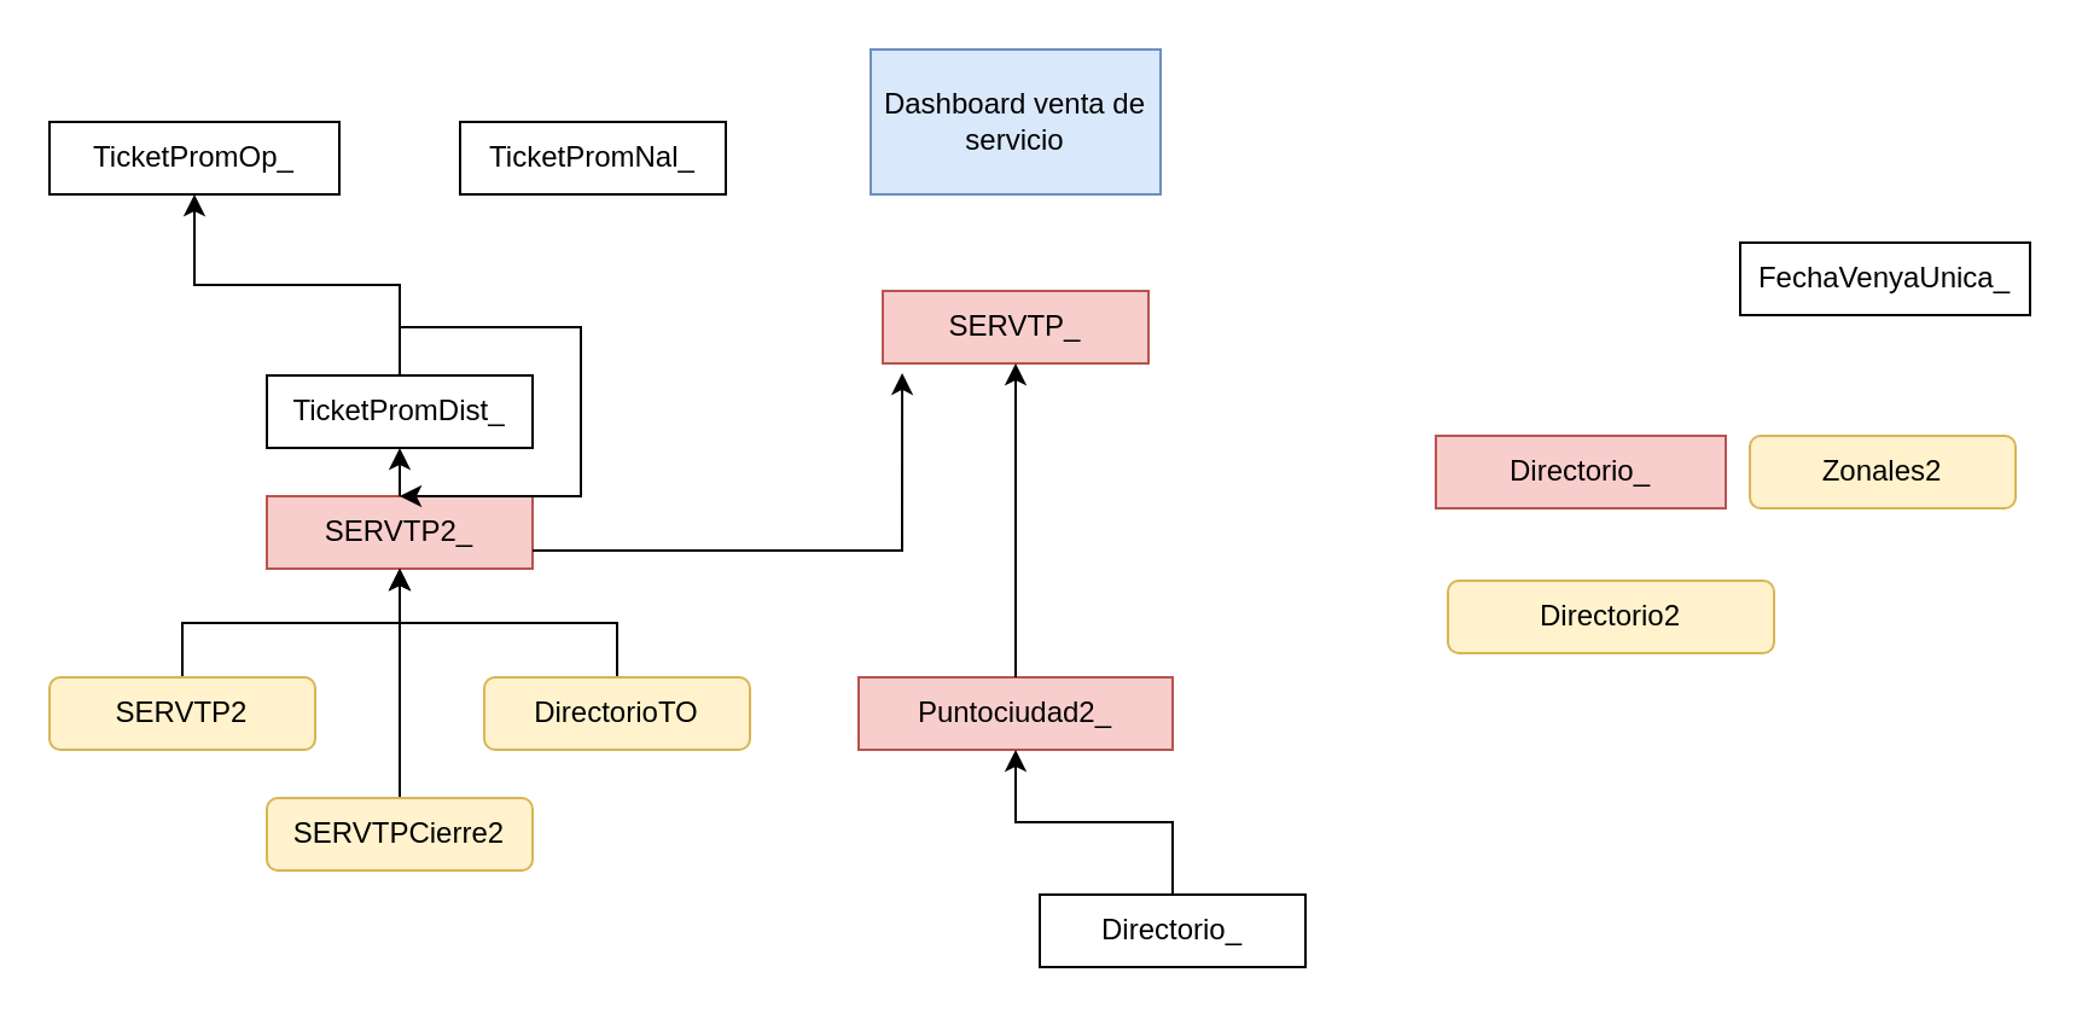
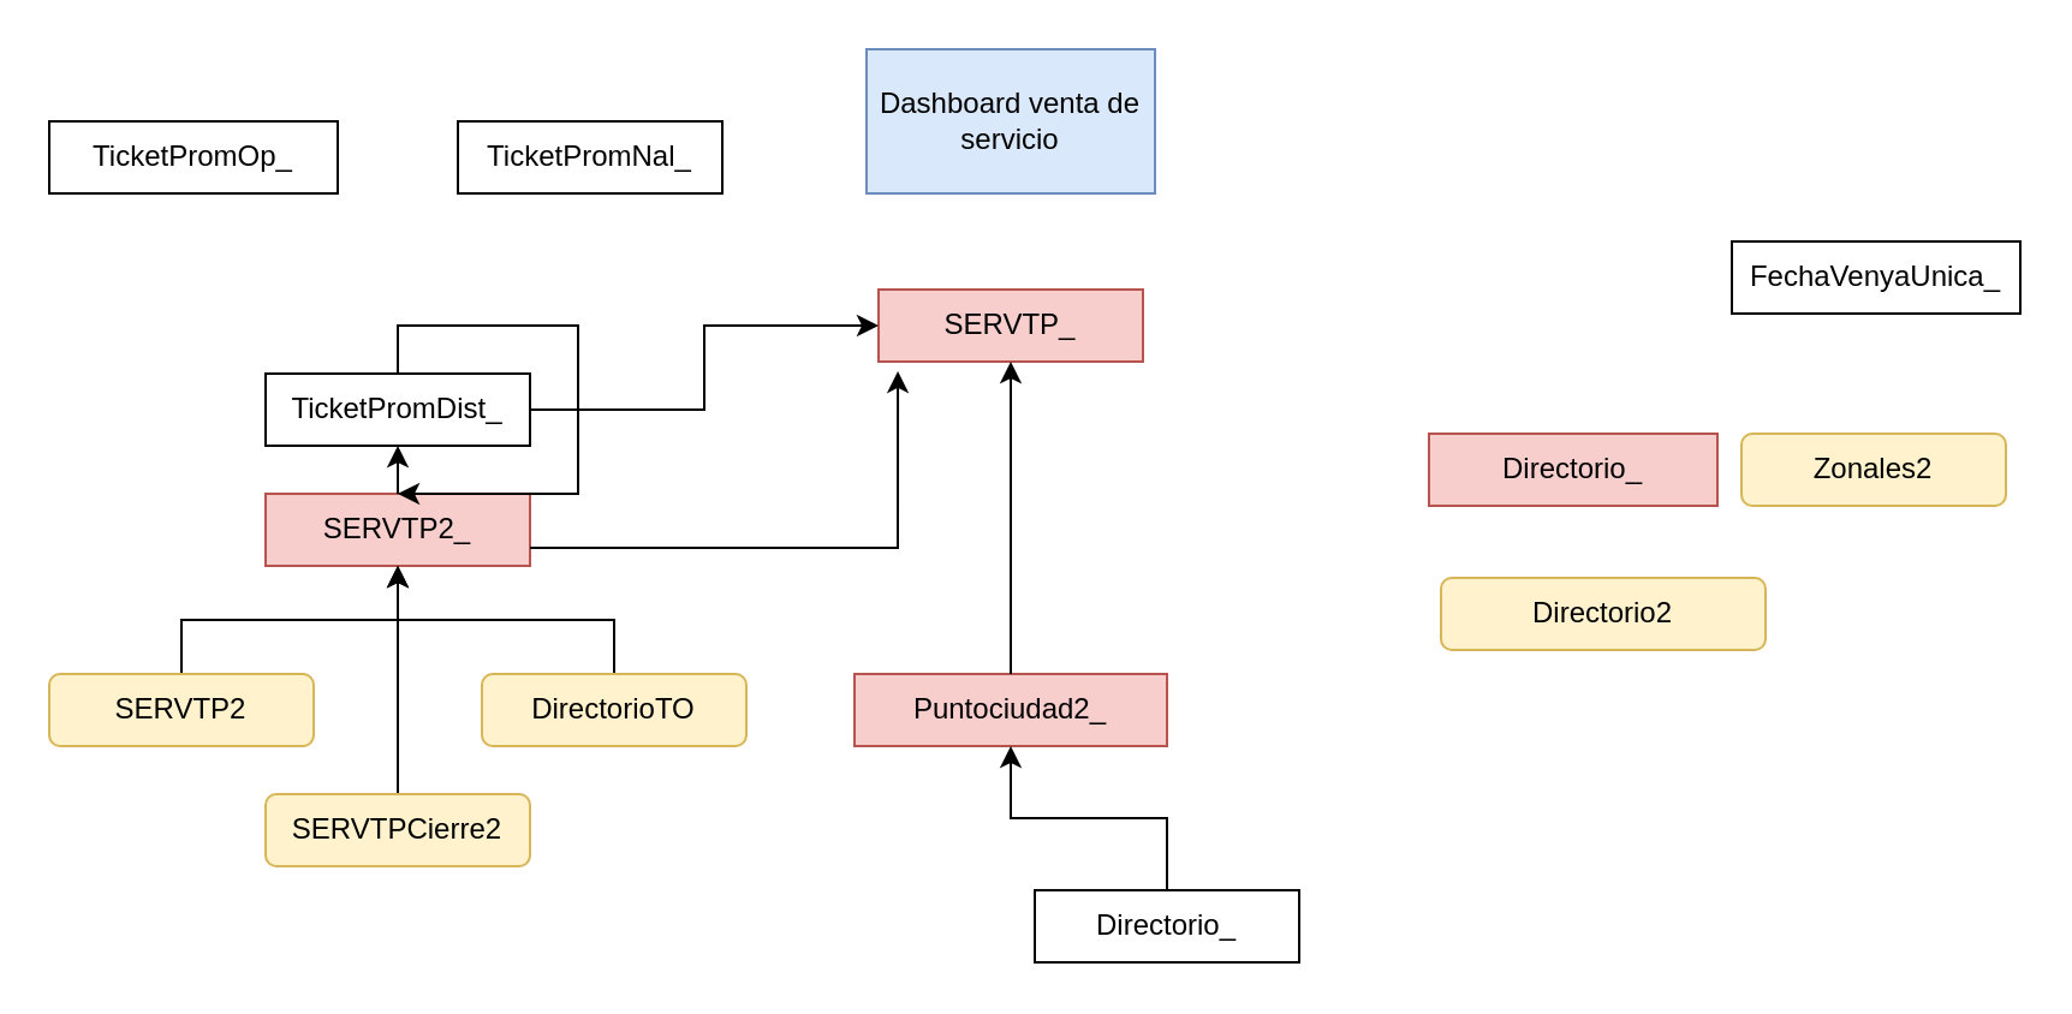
- <mxCell id="20" style="edgeStyle=orthogonalEdgeStyle;rounded=0;orthogonalLoop=1;jettySize=auto;html=1;exitX=0.5;exitY=0;exitDx=0;exitDy=0;entryX=0.5;entryY=1;entryDx=0;entryDy=0;" edge="1" parent="1" source="23" target="6"><mxGeometry relative="1" as="geometry" /></mxCell>
+ <mxCell id="22" style="edgeStyle=orthogonalEdgeStyle;rounded=0;orthogonalLoop=1;jettySize=auto;html=1;exitX=1;exitY=0.5;exitDx=0;exitDy=0;entryX=0;entryY=0.5;entryDx=0;entryDy=0;" edge="1" parent="1" source="23" target="3"><mxGeometry relative="1" as="geometry" /></mxCell>
